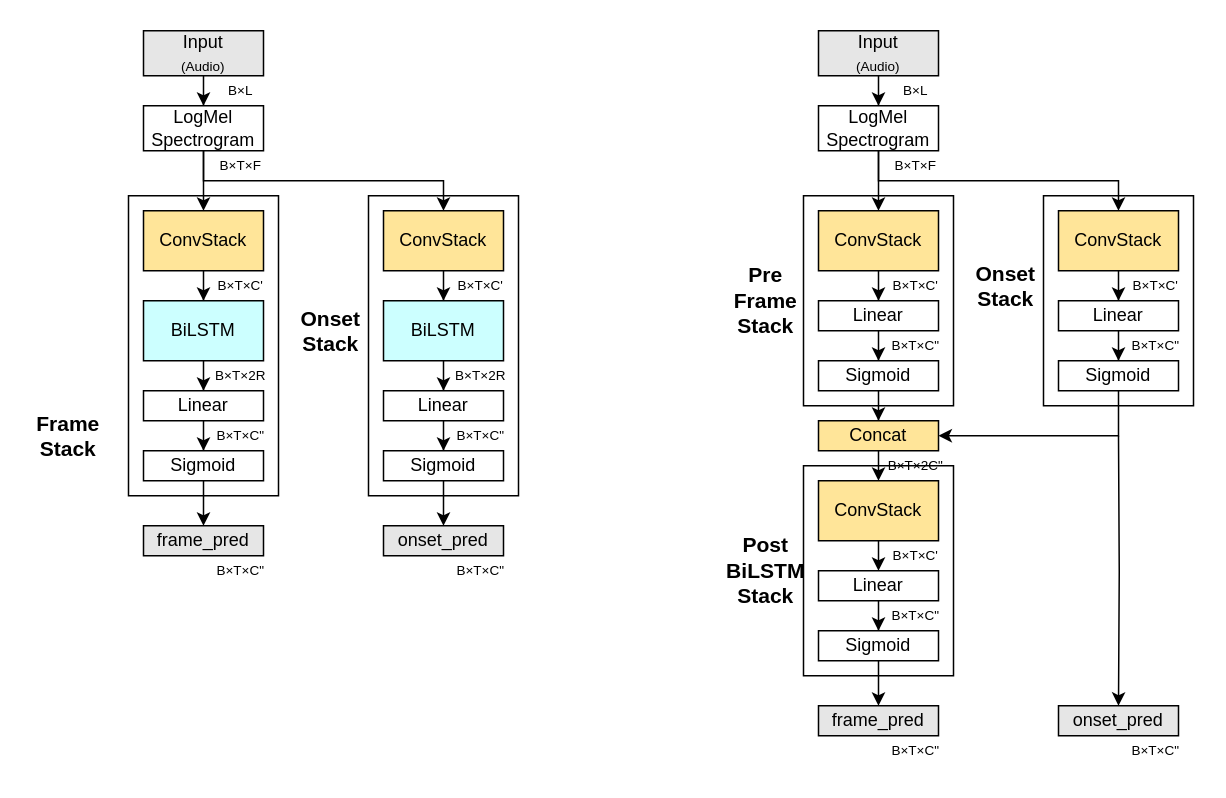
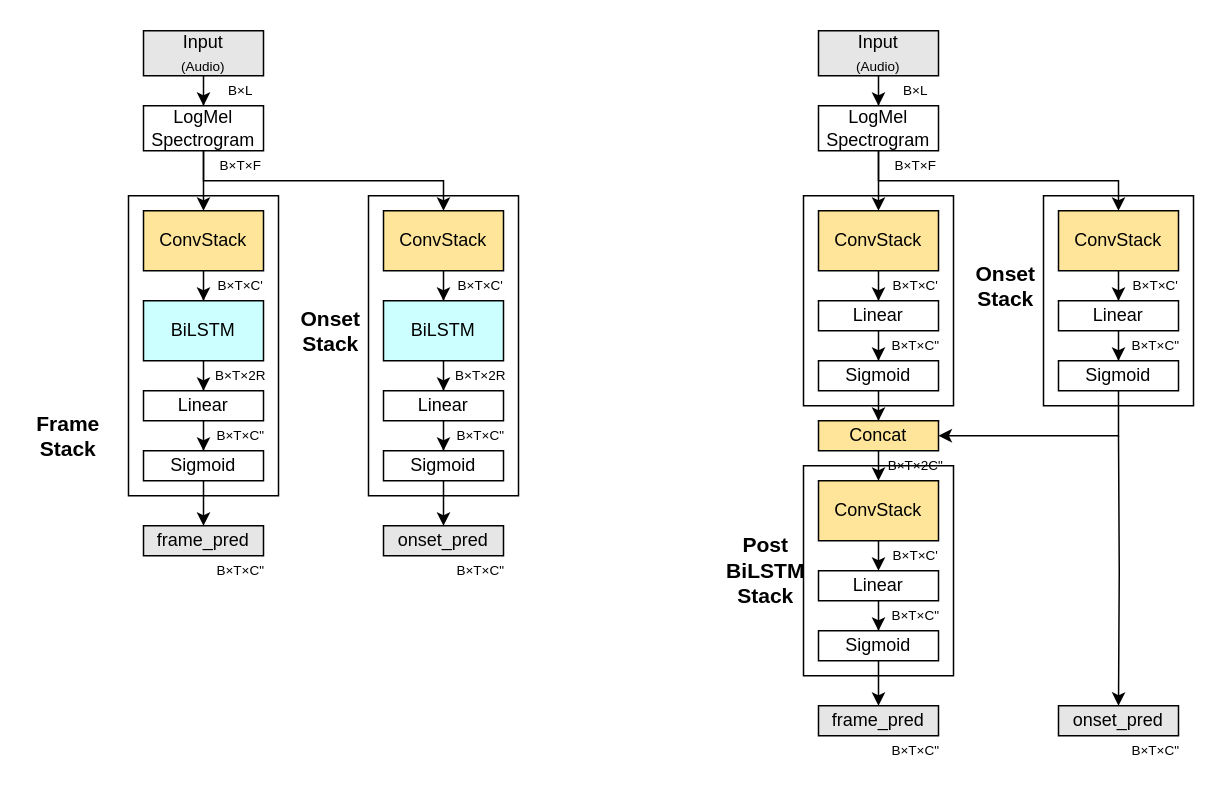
- <mxCell id="17" value="&lt;h3&gt;Pre Frame Stack&lt;/h3&gt;" style="text;html=1;align=center;verticalAlign=middle;whiteSpace=wrap;rounded=0;fontStyle=1;fontColor=#000000;" parent="1" vertex="1"><mxGeometry x="485" y="180" width="50" height="40" as="geometry" /></mxCell>
